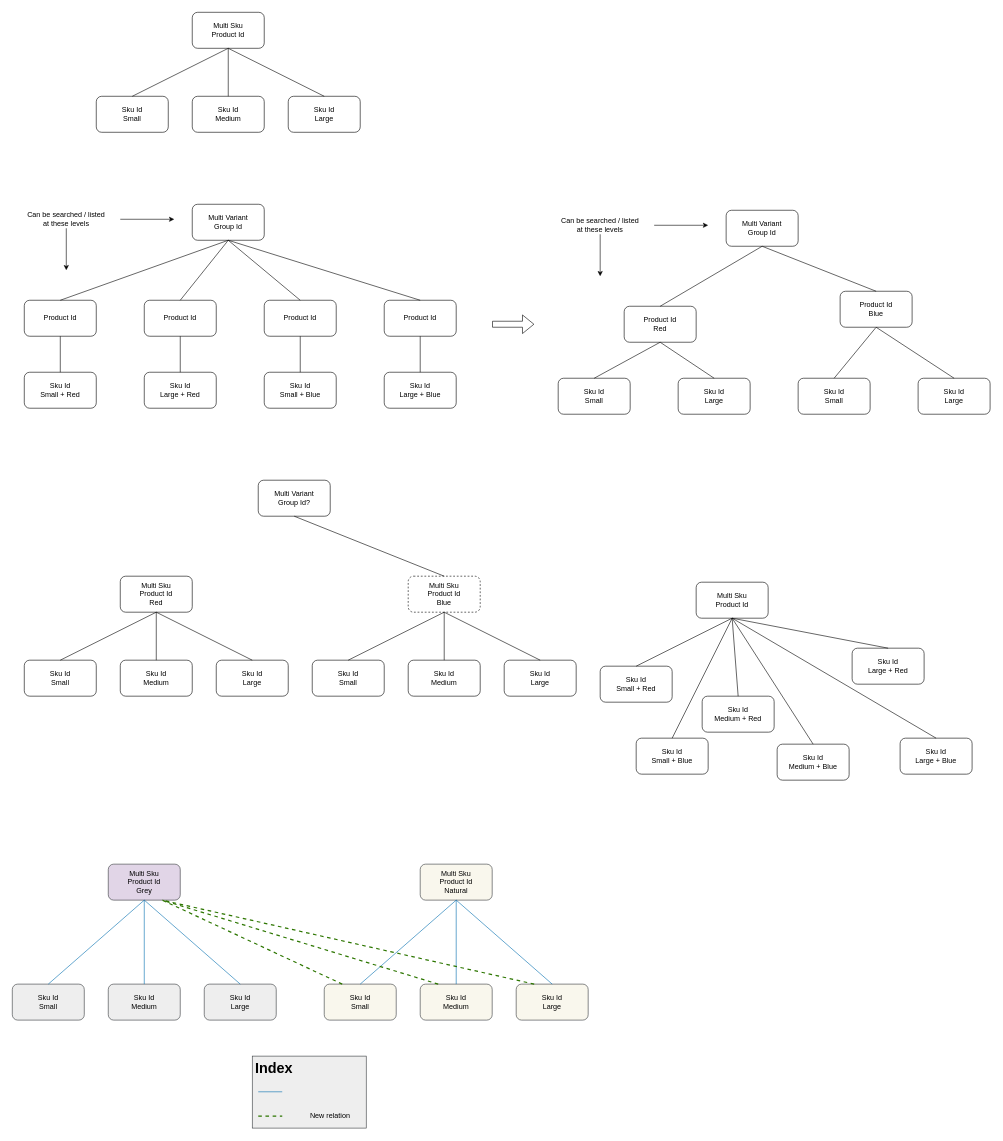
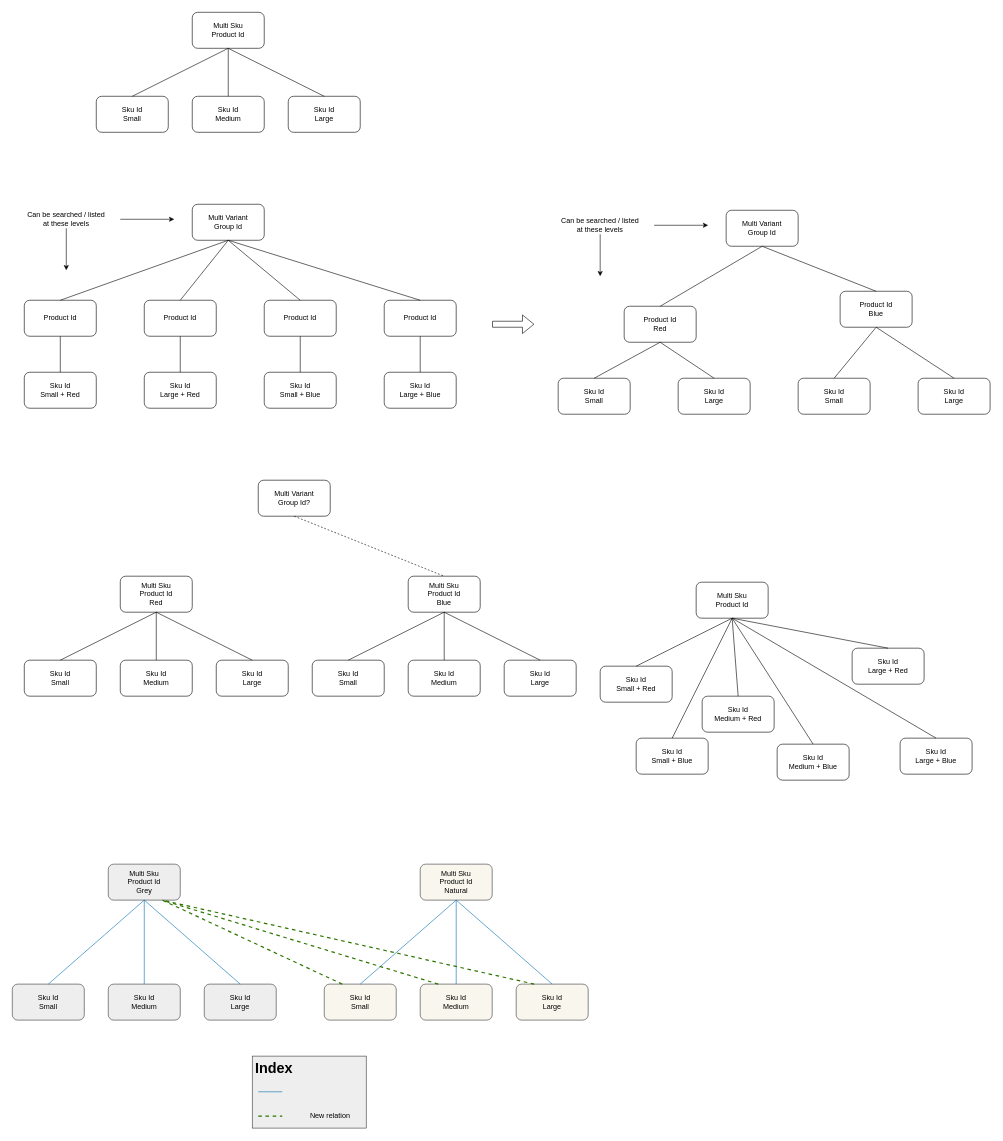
- <mxCell id="37" value="" style="endArrow=none;html=1;rounded=0;entryX=0.5;entryY=0;entryDx=0;entryDy=0;exitX=0.5;exitY=1;exitDx=0;exitDy=0;endFill=0;" parent="1" source="36" target="29" edge="1"><mxGeometry width="50" height="50" relative="1" as="geometry"><mxPoint x="490" y="940" as="sourcePoint" /><mxPoint x="330" y="1000" as="targetPoint" /></mxGeometry></mxCell>
+ <mxCell id="37" value="" style="endArrow=none;html=1;rounded=0;entryX=0.5;entryY=0;entryDx=0;entryDy=0;exitX=0.5;exitY=1;exitDx=0;exitDy=0;endFill=0;dashed=1;" parent="1" source="36" target="29" edge="1"><mxGeometry width="50" height="50" relative="1" as="geometry"><mxPoint x="490" y="940" as="sourcePoint" /><mxPoint x="330" y="1000" as="targetPoint" /></mxGeometry></mxCell>
- <mxCell id="29" value="Multi Sku&lt;br&gt;Product Id&lt;br&gt;Blue" style="rounded=1;whiteSpace=wrap;html=1;dashed=1;" parent="1" vertex="1"><mxGeometry x="680" y="960" width="120" height="60" as="geometry" /></mxCell>
+ <mxCell id="29" value="Multi Sku&lt;br&gt;Product Id&lt;br&gt;Blue" style="rounded=1;whiteSpace=wrap;html=1;" parent="1" vertex="1"><mxGeometry x="680" y="960" width="120" height="60" as="geometry" /></mxCell>
- <mxCell id="45" value="Multi Sku&lt;br&gt;Product Id&lt;br&gt;Grey" style="rounded=1;whiteSpace=wrap;html=1;fillColor=#e1d5e7;strokeColor=#36393d;" parent="1" vertex="1"><mxGeometry x="180" y="1440" width="120" height="60" as="geometry" /></mxCell>
+ <mxCell id="45" value="Multi Sku&lt;br&gt;Product Id&lt;br&gt;Grey" style="rounded=1;whiteSpace=wrap;html=1;fillColor=#eeeeee;strokeColor=#36393d;" parent="1" vertex="1"><mxGeometry x="180" y="1440" width="120" height="60" as="geometry" /></mxCell>
